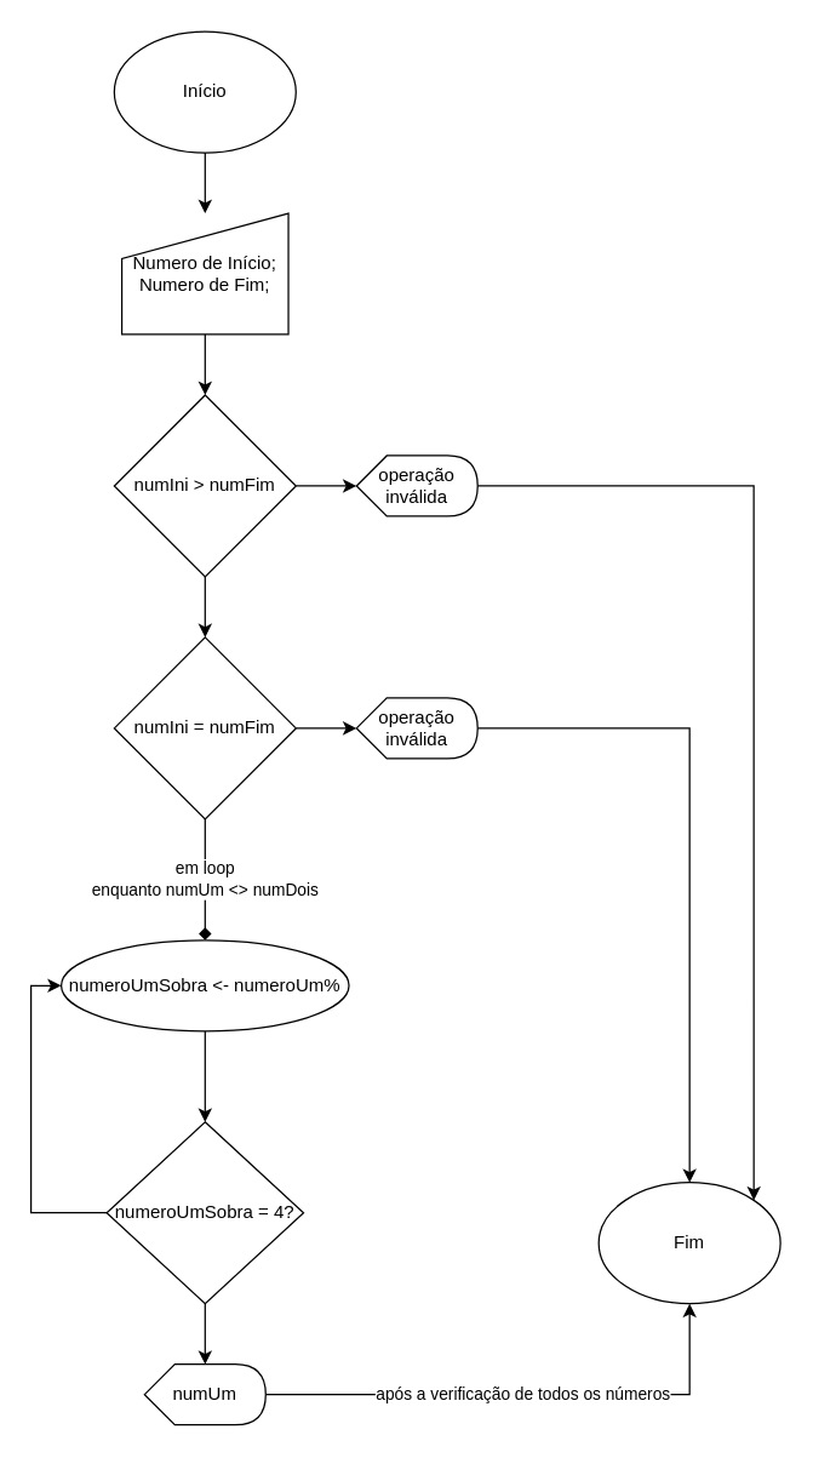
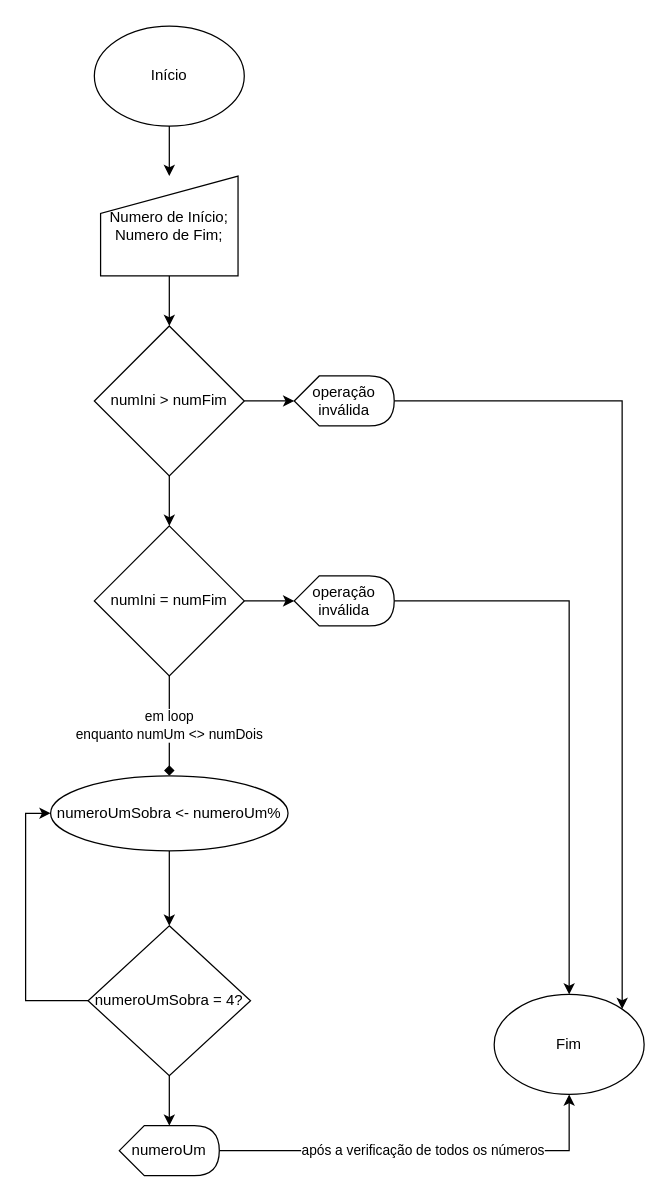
- <mxCell id="2" value="Fim" style="ellipse;whiteSpace=wrap;html=1;" vertex="1" parent="1"><mxGeometry x="395" y="780" width="120" height="80" as="geometry" /></mxCell>
+ <mxCell id="2" value="Fim" style="ellipse;whiteSpace=wrap;html=1;" vertex="1" parent="1"><mxGeometry x="395" y="795" width="120" height="80" as="geometry" /></mxCell>
- <mxCell id="23" value="numUm" style="shape=display;whiteSpace=wrap;html=1;" vertex="1" parent="1"><mxGeometry x="95" y="900" width="80" height="40" as="geometry" /></mxCell>
+ <mxCell id="23" value="numeroUm" style="shape=display;whiteSpace=wrap;html=1;" vertex="1" parent="1"><mxGeometry x="95" y="900" width="80" height="40" as="geometry" /></mxCell>
